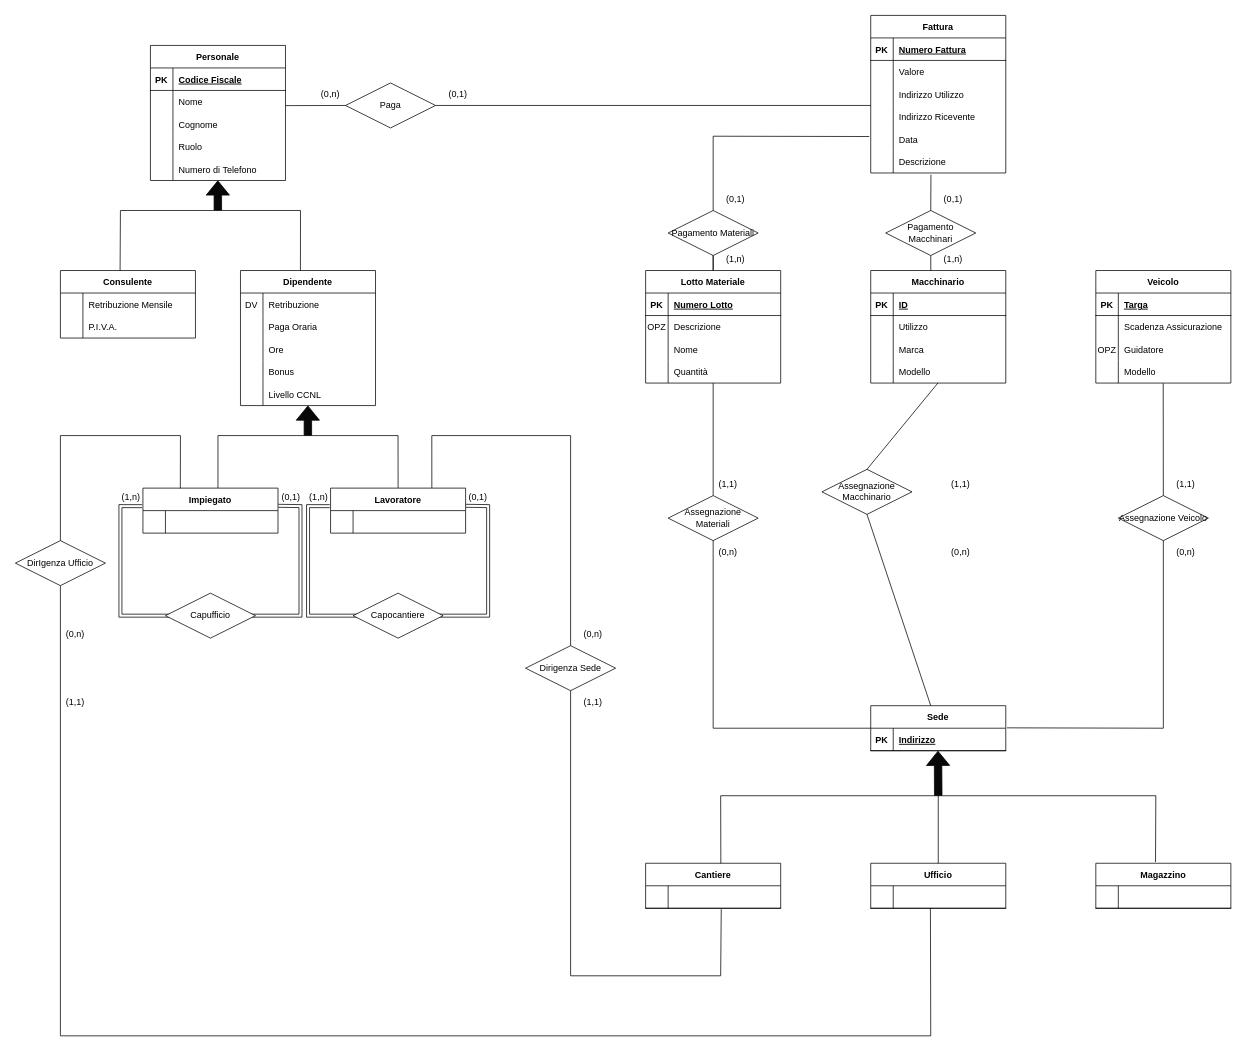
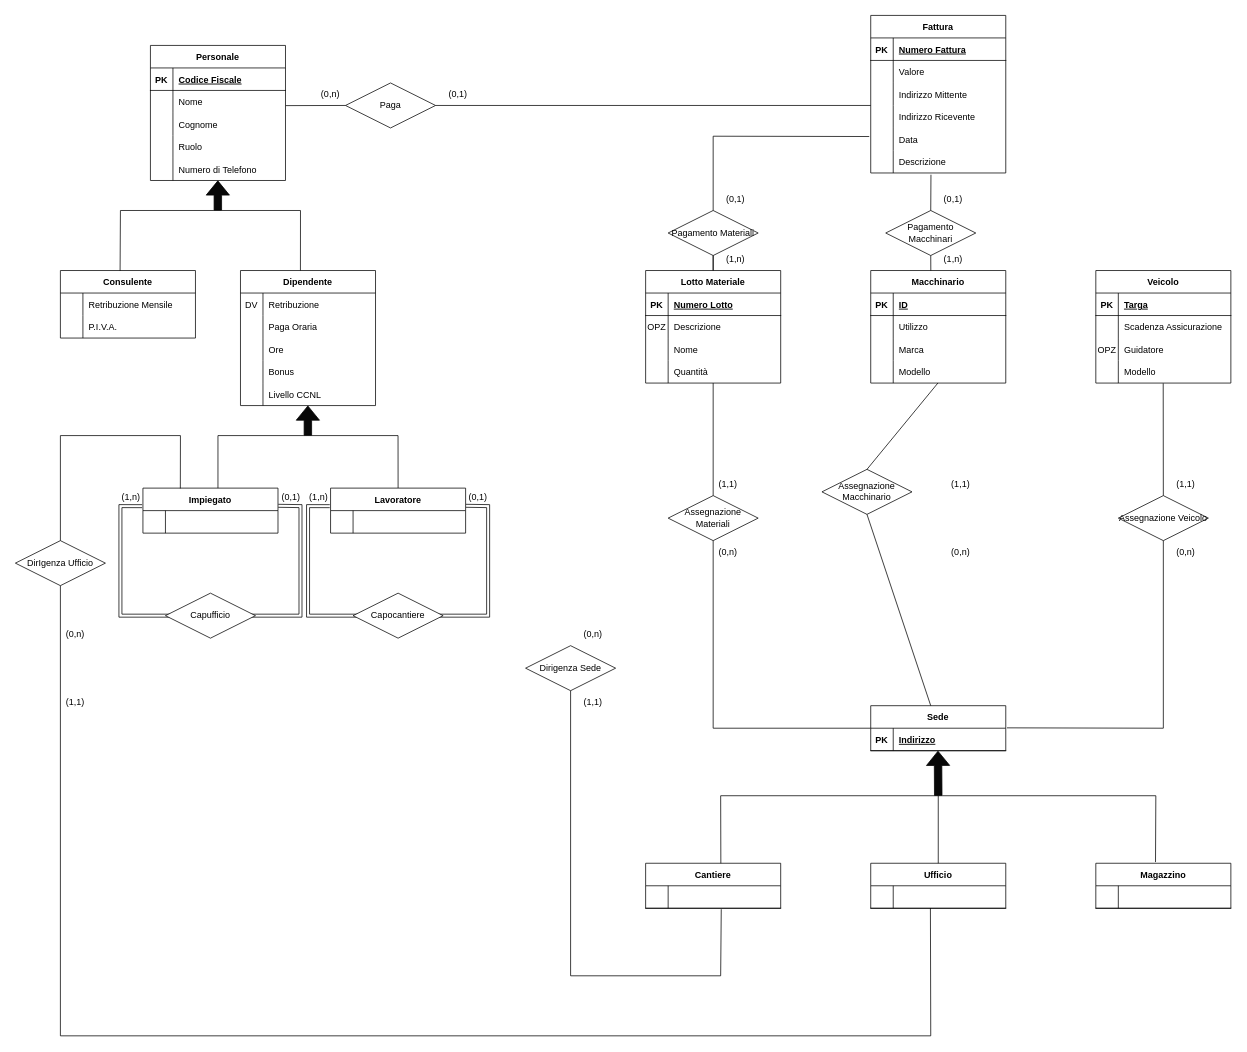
- <mxCell id="159" value="Indirizzo Utilizzo" style="shape=partialRectangle;connectable=0;fillColor=none;top=0;left=0;bottom=0;right=0;align=left;spacingLeft=6;overflow=hidden;" vertex="1" parent="157"><mxGeometry x="30" width="150" height="30" as="geometry"><mxRectangle width="150" height="30" as="alternateBounds" /></mxGeometry></mxCell>
+ <mxCell id="159" value="Indirizzo Mittente" style="shape=partialRectangle;connectable=0;fillColor=none;top=0;left=0;bottom=0;right=0;align=left;spacingLeft=6;overflow=hidden;" vertex="1" parent="157"><mxGeometry x="30" width="150" height="30" as="geometry"><mxRectangle width="150" height="30" as="alternateBounds" /></mxGeometry></mxCell>
- <mxCell id="142" value="" style="endArrow=none;html=1;rounded=0;fillColor=#080808;exitX=0.5;exitY=0;exitDx=0;exitDy=0;entryX=0.75;entryY=0;entryDx=0;entryDy=0;" edge="1" parent="1" source="140" target="57"><mxGeometry relative="1" as="geometry"><mxPoint x="720" y="900" as="sourcePoint" /><mxPoint x="880" y="900" as="targetPoint" /><Array as="points"><mxPoint x="760" y="580" /><mxPoint x="575" y="580" /></Array></mxGeometry></mxCell>
